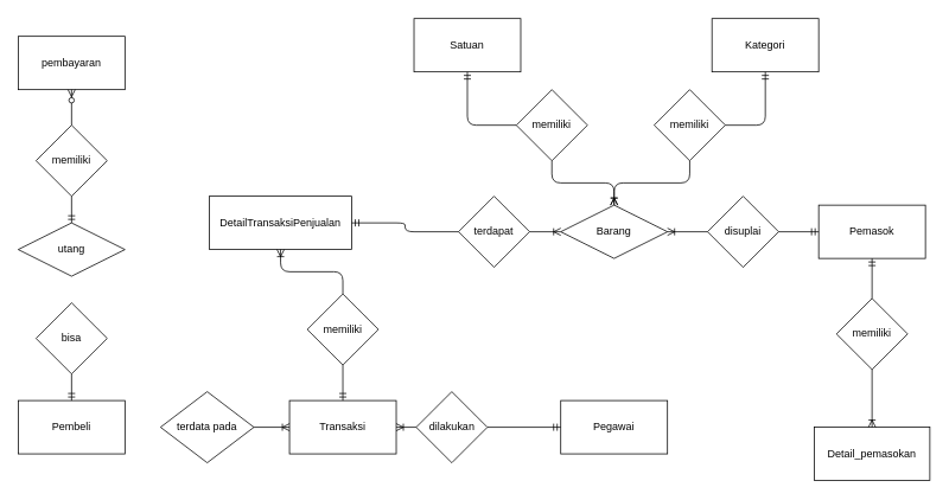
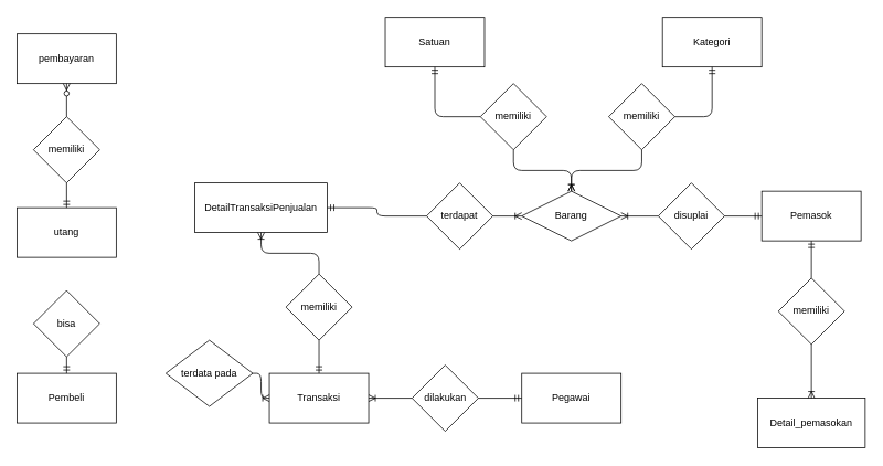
- <mxCell id="9" value="utang" style="rhombus;whiteSpace=wrap;html=1;" parent="1" vertex="1"><mxGeometry x="20" y="250" width="120" height="60" as="geometry" /></mxCell>
+ <mxCell id="9" value="utang" style="rounded=0;whiteSpace=wrap;html=1;" parent="1" vertex="1"><mxGeometry x="20" y="250" width="120" height="60" as="geometry" /></mxCell>
- <mxCell id="19" value="bisa" style="rhombus;whiteSpace=wrap;html=1;" vertex="1" parent="1"><mxGeometry x="40" y="340" width="80" height="80" as="geometry" /></mxCell>
+ <mxCell id="19" value="bisa" style="rhombus;whiteSpace=wrap;html=1;" vertex="1" parent="1"><mxGeometry x="40" y="350" width="80" height="80" as="geometry" /></mxCell>
- <mxCell id="16" value="terdata pada" style="rhombus;whiteSpace=wrap;html=1;" vertex="1" parent="1"><mxGeometry x="180" y="440" width="105" height="80" as="geometry" /></mxCell>
+ <mxCell id="16" value="terdata pada" style="rhombus;whiteSpace=wrap;html=1;" vertex="1" parent="1"><mxGeometry x="200" y="410" width="105" height="80" as="geometry" /></mxCell>
- <mxCell id="30" value="dilakukan" style="rhombus;whiteSpace=wrap;html=1;" vertex="1" parent="1"><mxGeometry x="467.5" y="440" width="80" height="80" as="geometry" /></mxCell>
+ <mxCell id="30" value="dilakukan" style="rhombus;whiteSpace=wrap;html=1;" vertex="1" parent="1"><mxGeometry x="497.5" y="440" width="80" height="80" as="geometry" /></mxCell>
